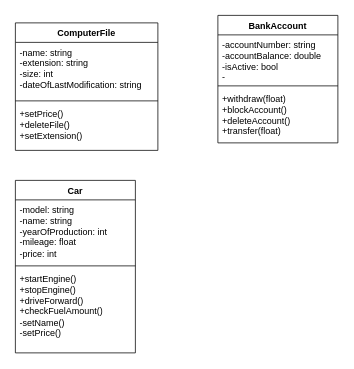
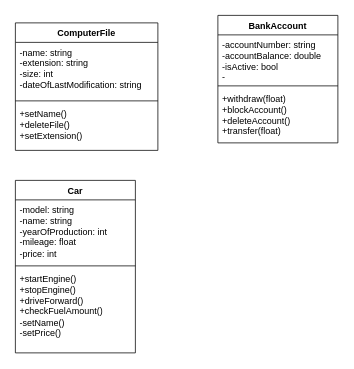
- <mxCell id="5" value="&lt;div&gt;+setPrice()&lt;/div&gt;&lt;div&gt;+deleteFile()&lt;/div&gt;&lt;div&gt;+setExtension()&lt;/div&gt;&lt;div&gt;&lt;br&gt;&lt;/div&gt;&lt;div&gt;&lt;br&gt;&lt;/div&gt;" style="text;strokeColor=none;fillColor=none;align=left;verticalAlign=top;spacingLeft=4;spacingRight=4;overflow=hidden;rotatable=0;points=[[0,0.5],[1,0.5]];portConstraint=eastwest;whiteSpace=wrap;html=1;" vertex="1" parent="2"><mxGeometry y="108" width="190" height="62" as="geometry" /></mxCell>
+ <mxCell id="5" value="&lt;div&gt;+setName()&lt;/div&gt;&lt;div&gt;+deleteFile()&lt;/div&gt;&lt;div&gt;+setExtension()&lt;/div&gt;&lt;div&gt;&lt;br&gt;&lt;/div&gt;&lt;div&gt;&lt;br&gt;&lt;/div&gt;" style="text;strokeColor=none;fillColor=none;align=left;verticalAlign=top;spacingLeft=4;spacingRight=4;overflow=hidden;rotatable=0;points=[[0,0.5],[1,0.5]];portConstraint=eastwest;whiteSpace=wrap;html=1;" vertex="1" parent="2"><mxGeometry y="108" width="190" height="62" as="geometry" /></mxCell>
